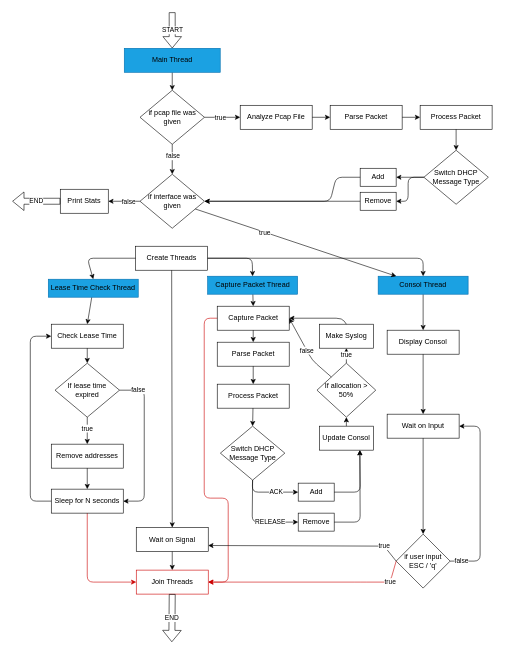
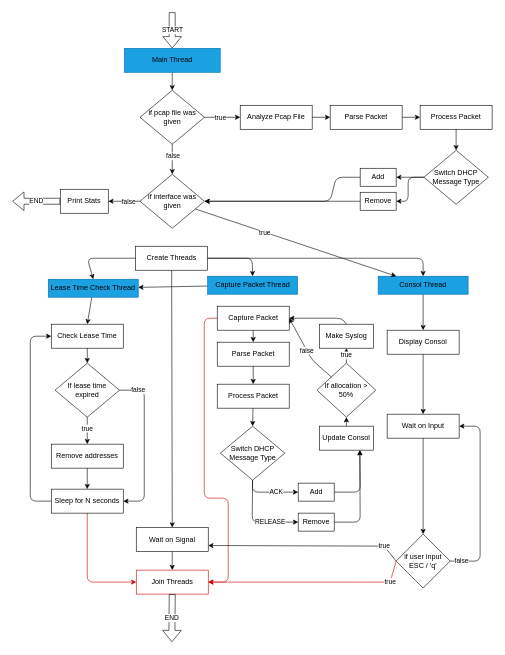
- <mxCell id="8" style="edgeStyle=none;html=1;entryX=0.5;entryY=0;entryDx=0;entryDy=0;strokeColor=#000000;fontColor=#000000;" parent="1" source="9" target="14" edge="1"><mxGeometry relative="1" as="geometry" /></mxCell>
+ <mxCell id="8" style="edgeStyle=none;html=1;strokeColor=#000000;fontColor=#000000;" parent="1" source="9" target="3" edge="1"><mxGeometry relative="1" as="geometry" /></mxCell>
